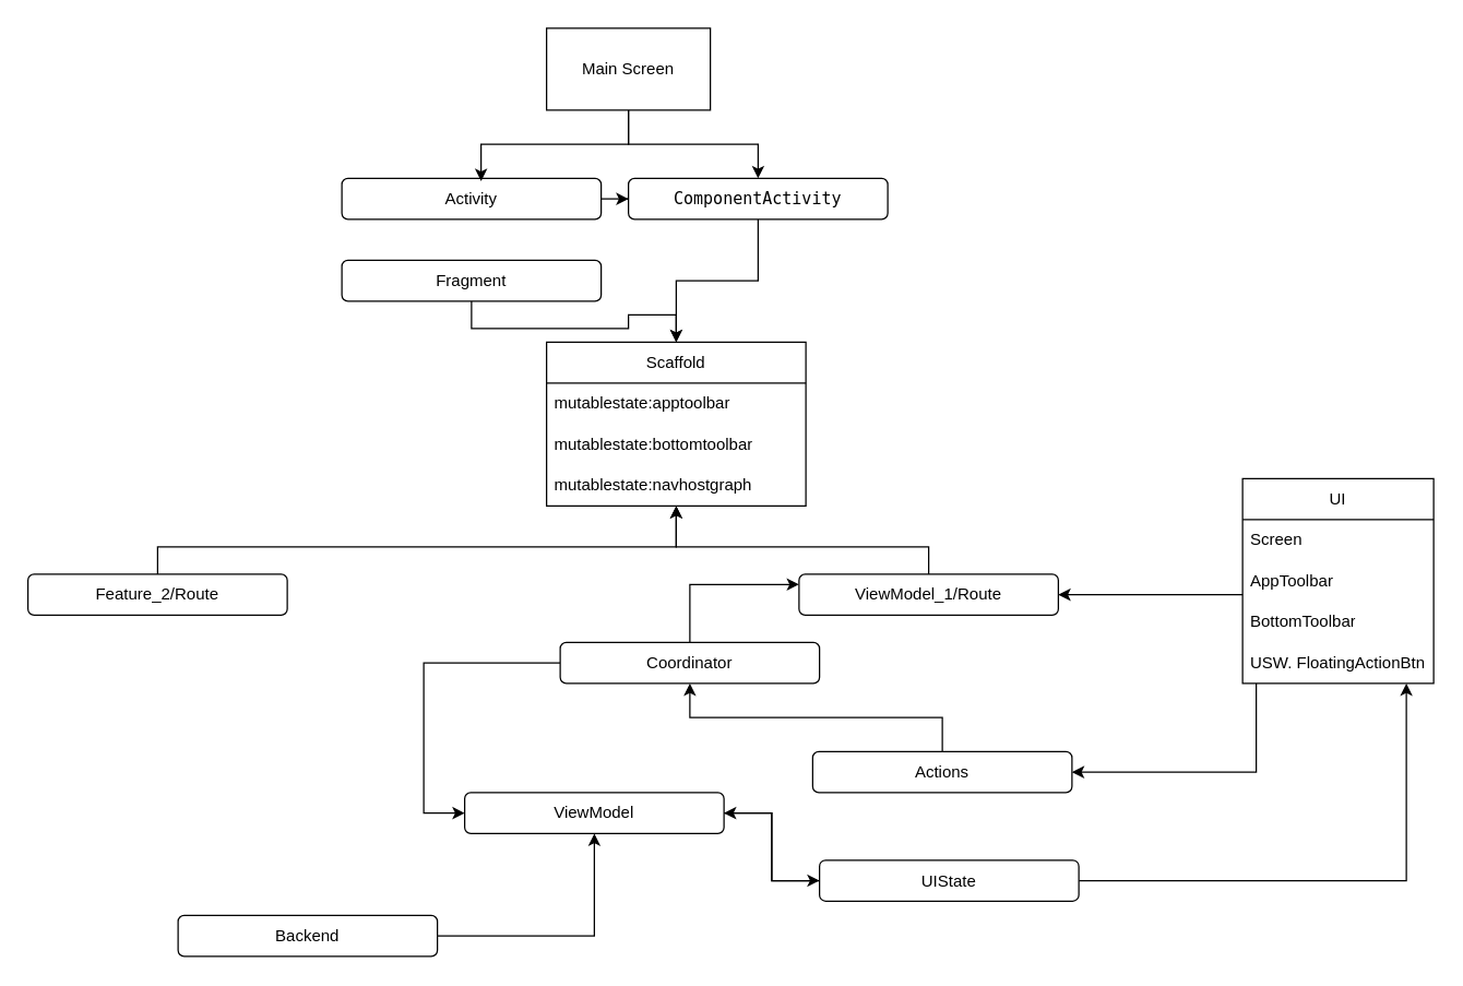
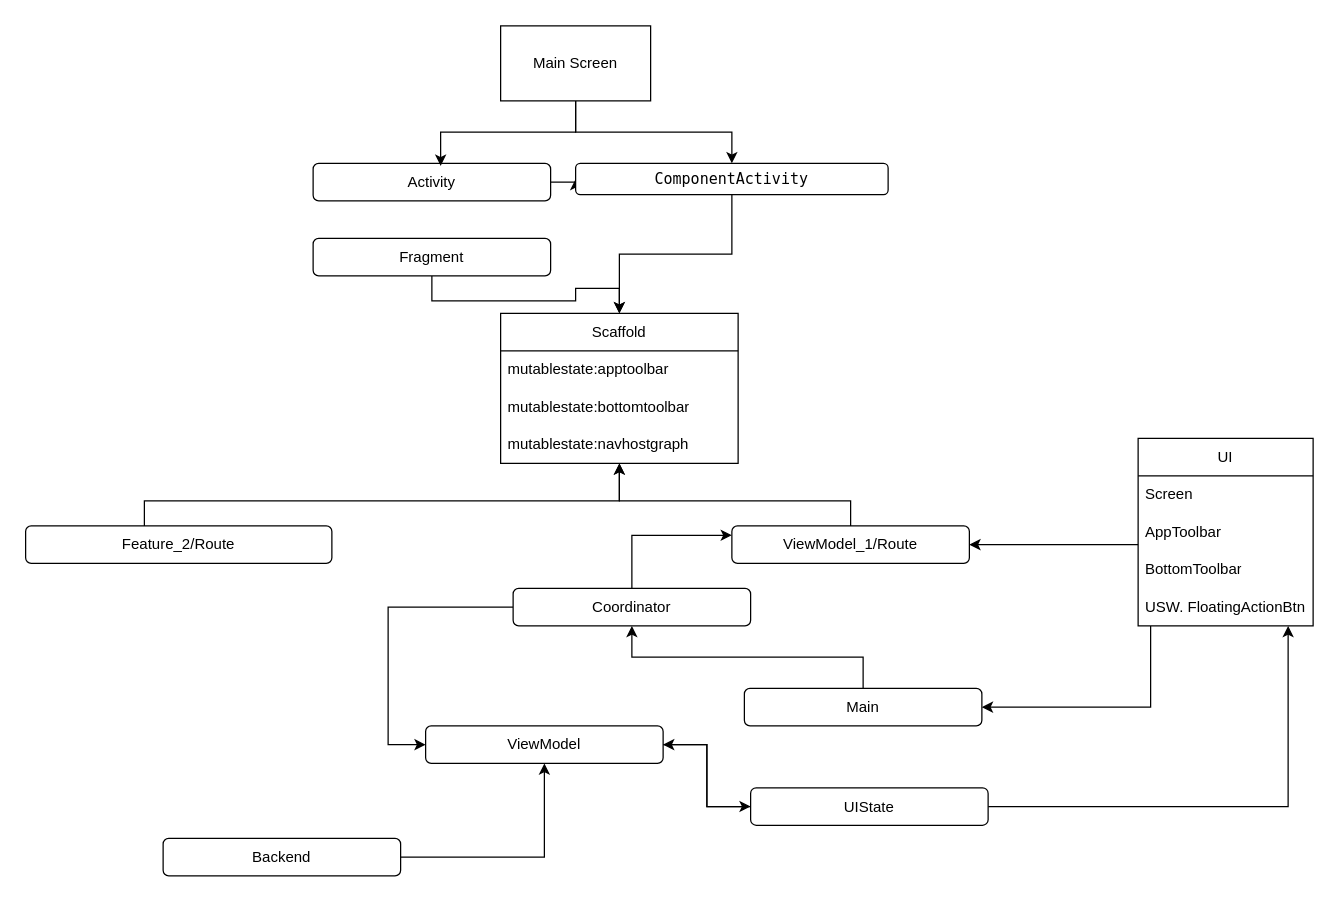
- <mxCell id="5" value="&lt;pre style=&quot;box-sizing: inherit; background: var(--devsite-code-background); color: var(--devsite-code-color); padding: 40px 0px 0px 28px; margin-top: 0px; margin-bottom: 0px; overflow-x: auto; position: relative; padding-block: var(--devsite-code-padding-block,24px); padding-inline: var(--devsite-code-padding-inline,24px); height: inherit; direction: ltr !important; text-align: left !important;&quot; dir=&quot;ltr&quot; translate=&quot;no&quot; class=&quot;lang-kotlin dac-compose-snippet devsite-code-highlight&quot;&gt;&lt;span style=&quot;box-sizing: inherit; filter: grayscale(1); color: var(--devsite-code-types-color);&quot; class=&quot;typ&quot;&gt;ComponentActivity&lt;/span&gt;&lt;/pre&gt;" style="rounded=1;whiteSpace=wrap;html=1;" vertex="1" parent="1"><mxGeometry x="460" y="130" width="190" height="30" as="geometry" /></mxCell>
+ <mxCell id="5" value="&lt;pre style=&quot;box-sizing: inherit; background: var(--devsite-code-background); color: var(--devsite-code-color); padding: 40px 0px 0px 28px; margin-top: 0px; margin-bottom: 0px; overflow-x: auto; position: relative; padding-block: var(--devsite-code-padding-block,24px); padding-inline: var(--devsite-code-padding-inline,24px); height: inherit; direction: ltr !important; text-align: left !important;&quot; dir=&quot;ltr&quot; translate=&quot;no&quot; class=&quot;lang-kotlin dac-compose-snippet devsite-code-highlight&quot;&gt;&lt;span style=&quot;box-sizing: inherit; filter: grayscale(1); color: var(--devsite-code-types-color);&quot; class=&quot;typ&quot;&gt;ComponentActivity&lt;/span&gt;&lt;/pre&gt;" style="rounded=1;whiteSpace=wrap;html=1;" vertex="1" parent="1"><mxGeometry x="460" y="130" width="250" height="25" as="geometry" /></mxCell>
- <mxCell id="23" value="Feature_2/Route" style="rounded=1;whiteSpace=wrap;html=1;" vertex="1" parent="1"><mxGeometry x="20" y="420" width="190" height="30" as="geometry" /></mxCell>
+ <mxCell id="23" value="Feature_2/Route" style="rounded=1;whiteSpace=wrap;html=1;" vertex="1" parent="1"><mxGeometry x="20" y="420" width="245" height="30" as="geometry" /></mxCell>
- <mxCell id="14" value="Actions" style="rounded=1;whiteSpace=wrap;html=1;" vertex="1" parent="1"><mxGeometry x="595" y="550" width="190" height="30" as="geometry" /></mxCell>
+ <mxCell id="14" value="Main" style="rounded=1;whiteSpace=wrap;html=1;" vertex="1" parent="1"><mxGeometry x="595" y="550" width="190" height="30" as="geometry" /></mxCell>
